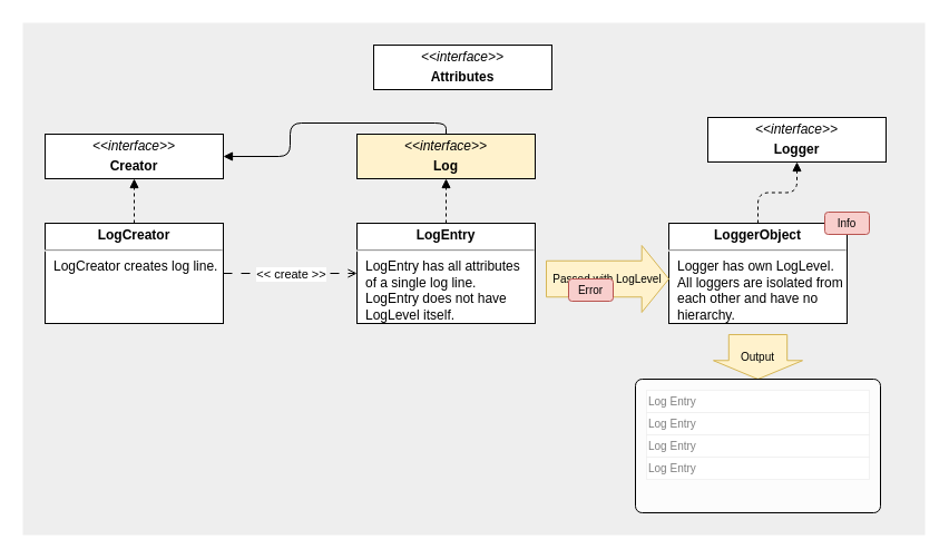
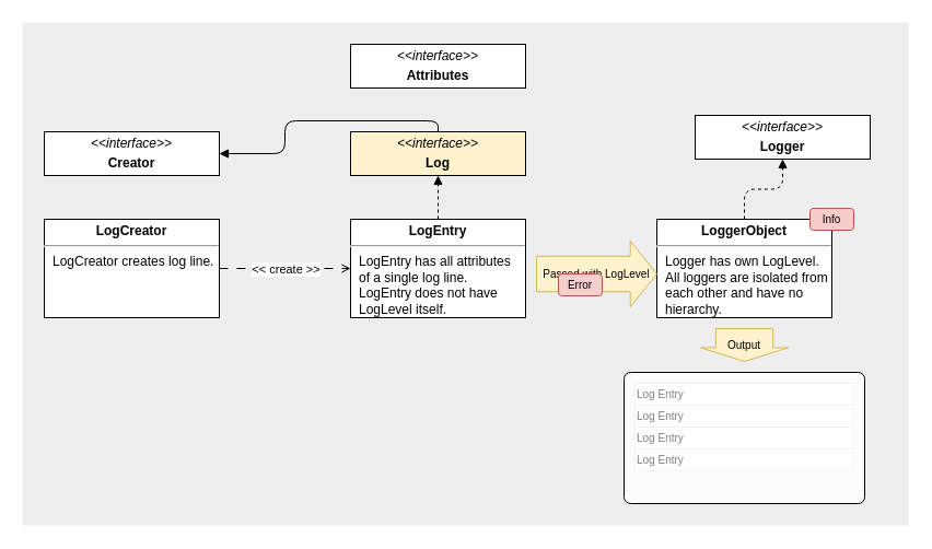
- <mxCell id="4" value="&lt;p style=&quot;margin: 4px 0px 0px; text-align: center;&quot;&gt;&lt;i&gt;&amp;lt;&amp;lt;interface&amp;gt;&amp;gt;&lt;/i&gt;&lt;/p&gt;&lt;p style=&quot;margin: 4px 0px 0px; text-align: center;&quot;&gt;&lt;b&gt;Attributes&lt;/b&gt;&lt;/p&gt;" style="verticalAlign=top;align=left;overflow=fill;fontSize=12;fontFamily=Helvetica;html=1;" parent="1" vertex="1"><mxGeometry x="335" y="40" width="160" height="40" as="geometry" /></mxCell>
+ <mxCell id="4" value="&lt;p style=&quot;margin: 4px 0px 0px; text-align: center;&quot;&gt;&lt;i&gt;&amp;lt;&amp;lt;interface&amp;gt;&amp;gt;&lt;/i&gt;&lt;/p&gt;&lt;p style=&quot;margin: 4px 0px 0px; text-align: center;&quot;&gt;&lt;b&gt;Attributes&lt;/b&gt;&lt;/p&gt;" style="verticalAlign=top;align=left;overflow=fill;fontSize=12;fontFamily=Helvetica;html=1;" parent="1" vertex="1"><mxGeometry x="320" y="40" width="160" height="40" as="geometry" /></mxCell>
- <mxCell id="9" style="edgeStyle=orthogonalEdgeStyle;html=1;exitX=0.5;exitY=0;exitDx=0;exitDy=0;entryX=0.5;entryY=1;entryDx=0;entryDy=0;dashed=1;endArrow=block;endFill=1;" parent="1" source="10" target="6" edge="1"><mxGeometry relative="1" as="geometry"><mxPoint x="475" y="-70" as="sourcePoint" /><mxPoint x="285" y="-170" as="targetPoint" /></mxGeometry></mxCell>
- <mxCell id="16" value="Output" style="shape=singleArrow;direction=south;whiteSpace=wrap;html=1;strokeColor=#d6b656;fontSize=10;fillColor=#fff2cc;arrowWidth=0.655;arrowSize=0.418;" vertex="1" parent="1"><mxGeometry x="640" y="300" width="80" height="40" as="geometry" /></mxCell>
+ <mxCell id="16" value="Output" style="shape=singleArrow;direction=south;whiteSpace=wrap;html=1;strokeColor=#d6b656;fontSize=10;fillColor=#fff2cc;arrowWidth=0.655;arrowSize=0.418;" vertex="1" parent="1"><mxGeometry x="640" y="300" width="80" height="30" as="geometry" /></mxCell>
